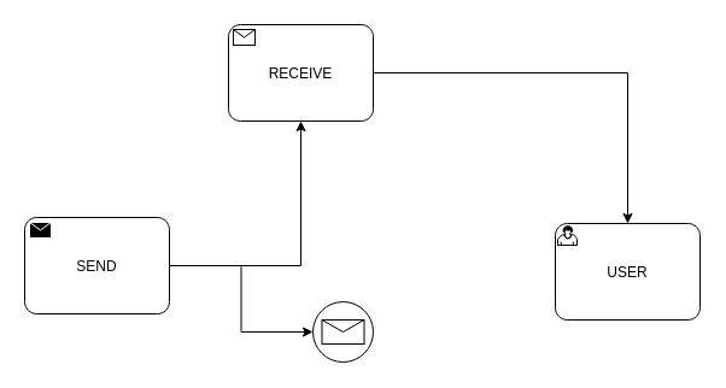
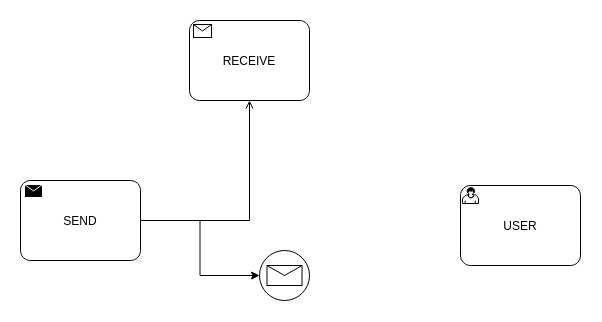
- <mxCell id="5" style="edgeStyle=orthogonalEdgeStyle;rounded=0;orthogonalLoop=1;jettySize=auto;html=1;" edge="1" parent="1" source="6" target="8"><mxGeometry relative="1" as="geometry" /></mxCell>
- <mxCell id="2" style="edgeStyle=orthogonalEdgeStyle;rounded=0;orthogonalLoop=1;jettySize=auto;html=1;" edge="1" parent="1" source="4" target="6"><mxGeometry relative="1" as="geometry" /></mxCell>
+ <mxCell id="2" style="edgeStyle=orthogonalEdgeStyle;rounded=0;orthogonalLoop=1;jettySize=auto;html=1;endArrow=open;" edge="1" parent="1" source="4" target="6"><mxGeometry relative="1" as="geometry" /></mxCell>
